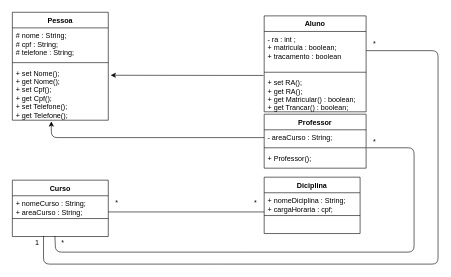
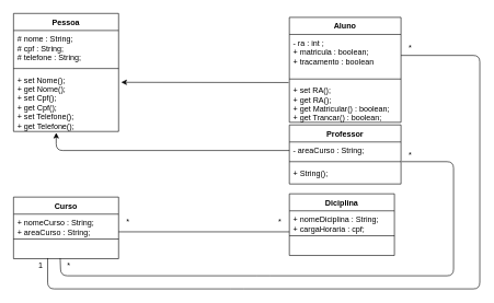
- <mxCell id="14" value="+ Professor();&#10;&#10;" style="text;strokeColor=none;fillColor=none;align=left;verticalAlign=top;spacingLeft=4;spacingRight=4;overflow=hidden;rotatable=0;points=[[0,0.5],[1,0.5]];portConstraint=eastwest;" vertex="1" parent="11"><mxGeometry y="60" width="170" height="30" as="geometry" /></mxCell>
+ <mxCell id="14" value="+ String();&#10;&#10;" style="text;strokeColor=none;fillColor=none;align=left;verticalAlign=top;spacingLeft=4;spacingRight=4;overflow=hidden;rotatable=0;points=[[0,0.5],[1,0.5]];portConstraint=eastwest;" vertex="1" parent="11"><mxGeometry y="60" width="170" height="30" as="geometry" /></mxCell>
